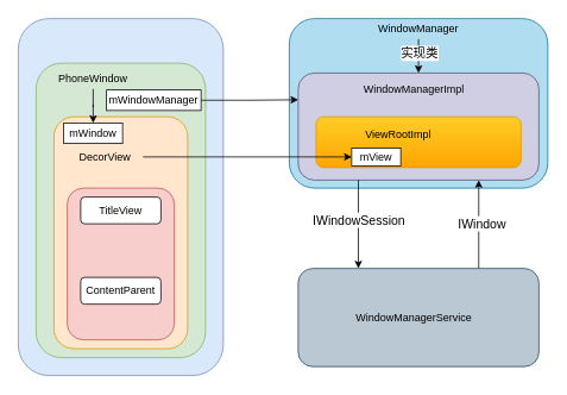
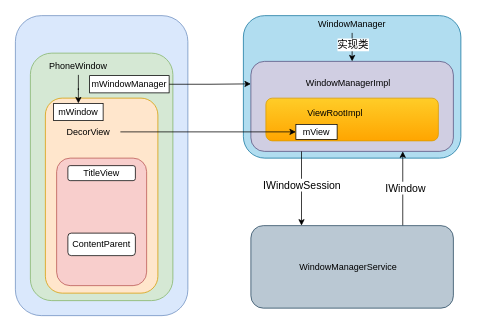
- <mxCell id="23" value="WindowManagerImpl" style="rounded=0;whiteSpace=wrap;html=1;fillColor=none;strokeColor=none;" vertex="1" parent="1"><mxGeometry x="394" y="85" width="140" height="30" as="geometry" /></mxCell>
+ <mxCell id="23" value="WindowManagerImpl" style="rounded=0;whiteSpace=wrap;html=1;fillColor=none;strokeColor=none;" vertex="1" parent="1"><mxGeometry x="394" y="95" width="140" height="30" as="geometry" /></mxCell>
- <mxCell id="8" value="TitleView" style="rounded=1;whiteSpace=wrap;html=1;" vertex="1" parent="1"><mxGeometry x="90" y="220" width="90" height="30" as="geometry" /></mxCell>
+ <mxCell id="8" value="TitleView" style="rounded=1;whiteSpace=wrap;html=1;" vertex="1" parent="1"><mxGeometry x="90" y="220" width="90" height="20" as="geometry" /></mxCell>
